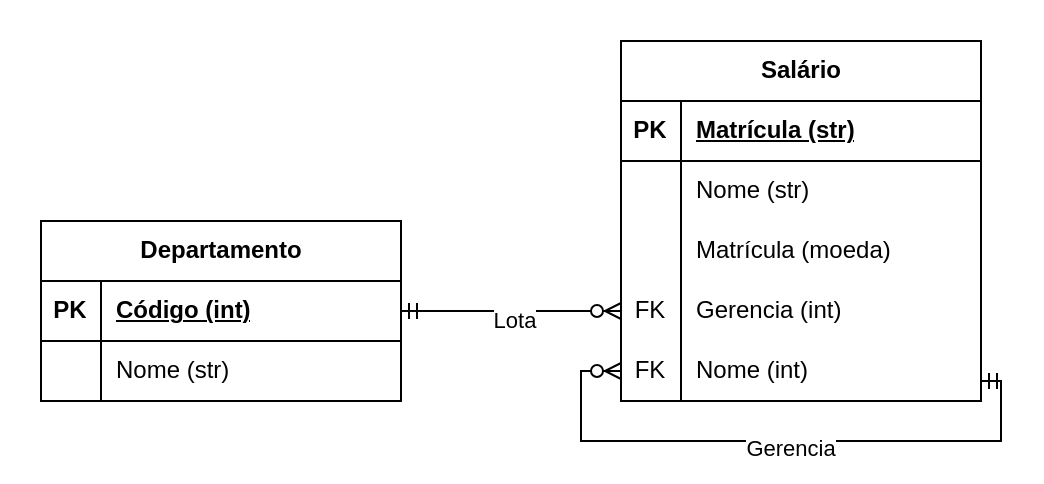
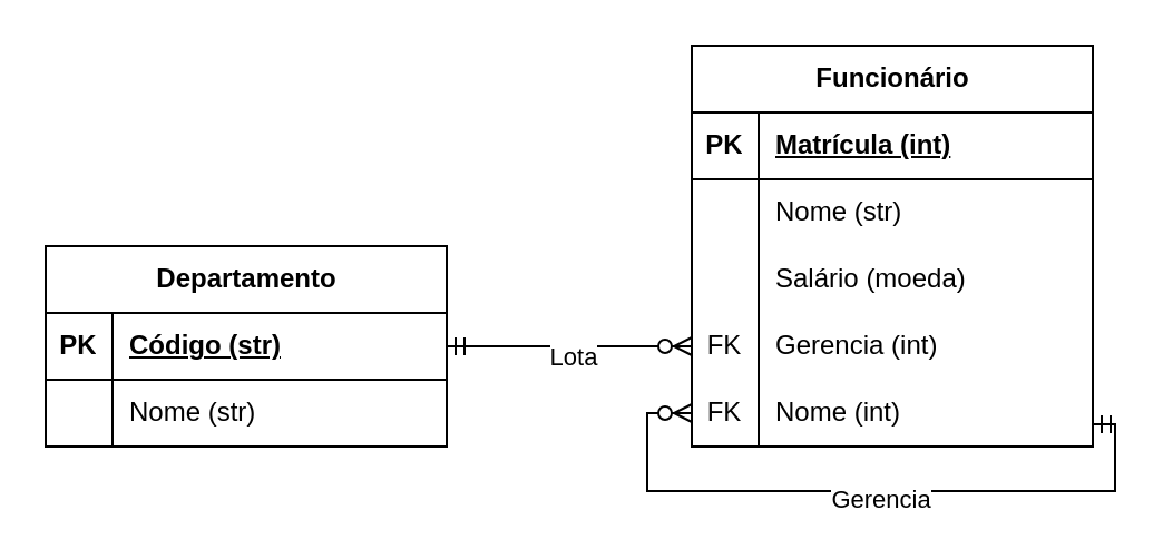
- <mxCell id="9" value="Salário" style="shape=table;startSize=30;container=1;collapsible=1;childLayout=tableLayout;fixedRows=1;rowLines=0;fontStyle=1;align=center;resizeLast=1;html=1;" parent="1" vertex="1"><mxGeometry x="310" y="20" width="180" height="180" as="geometry" /></mxCell>
+ <mxCell id="9" value="Funcionário" style="shape=table;startSize=30;container=1;collapsible=1;childLayout=tableLayout;fixedRows=1;rowLines=0;fontStyle=1;align=center;resizeLast=1;html=1;" parent="1" vertex="1"><mxGeometry x="310" y="20" width="180" height="180" as="geometry" /></mxCell>
- <mxCell id="12" value="Matrícula (str)" style="shape=partialRectangle;connectable=0;fillColor=none;top=0;left=0;bottom=0;right=0;align=left;spacingLeft=6;fontStyle=5;overflow=hidden;whiteSpace=wrap;html=1;" parent="10" vertex="1"><mxGeometry x="30" width="150" height="30" as="geometry"><mxRectangle width="150" height="30" as="alternateBounds" /></mxGeometry></mxCell>
+ <mxCell id="12" value="Matrícula (int)" style="shape=partialRectangle;connectable=0;fillColor=none;top=0;left=0;bottom=0;right=0;align=left;spacingLeft=6;fontStyle=5;overflow=hidden;whiteSpace=wrap;html=1;" parent="10" vertex="1"><mxGeometry x="30" width="150" height="30" as="geometry"><mxRectangle width="150" height="30" as="alternateBounds" /></mxGeometry></mxCell>
- <mxCell id="18" value="Matrícula (moeda)" style="shape=partialRectangle;connectable=0;fillColor=none;top=0;left=0;bottom=0;right=0;align=left;spacingLeft=6;overflow=hidden;whiteSpace=wrap;html=1;" parent="16" vertex="1"><mxGeometry x="30" width="150" height="30" as="geometry"><mxRectangle width="150" height="30" as="alternateBounds" /></mxGeometry></mxCell>
+ <mxCell id="18" value="Salário (moeda)" style="shape=partialRectangle;connectable=0;fillColor=none;top=0;left=0;bottom=0;right=0;align=left;spacingLeft=6;overflow=hidden;whiteSpace=wrap;html=1;" parent="16" vertex="1"><mxGeometry x="30" width="150" height="30" as="geometry"><mxRectangle width="150" height="30" as="alternateBounds" /></mxGeometry></mxCell>
- <mxCell id="5" value="Código (int)" style="shape=partialRectangle;connectable=0;fillColor=none;top=0;left=0;bottom=0;right=0;align=left;spacingLeft=6;fontStyle=5;overflow=hidden;whiteSpace=wrap;html=1;" parent="3" vertex="1"><mxGeometry x="30" width="150" height="30" as="geometry"><mxRectangle width="150" height="30" as="alternateBounds" /></mxGeometry></mxCell>
+ <mxCell id="5" value="Código (str)" style="shape=partialRectangle;connectable=0;fillColor=none;top=0;left=0;bottom=0;right=0;align=left;spacingLeft=6;fontStyle=5;overflow=hidden;whiteSpace=wrap;html=1;" parent="3" vertex="1"><mxGeometry x="30" width="150" height="30" as="geometry"><mxRectangle width="150" height="30" as="alternateBounds" /></mxGeometry></mxCell>
